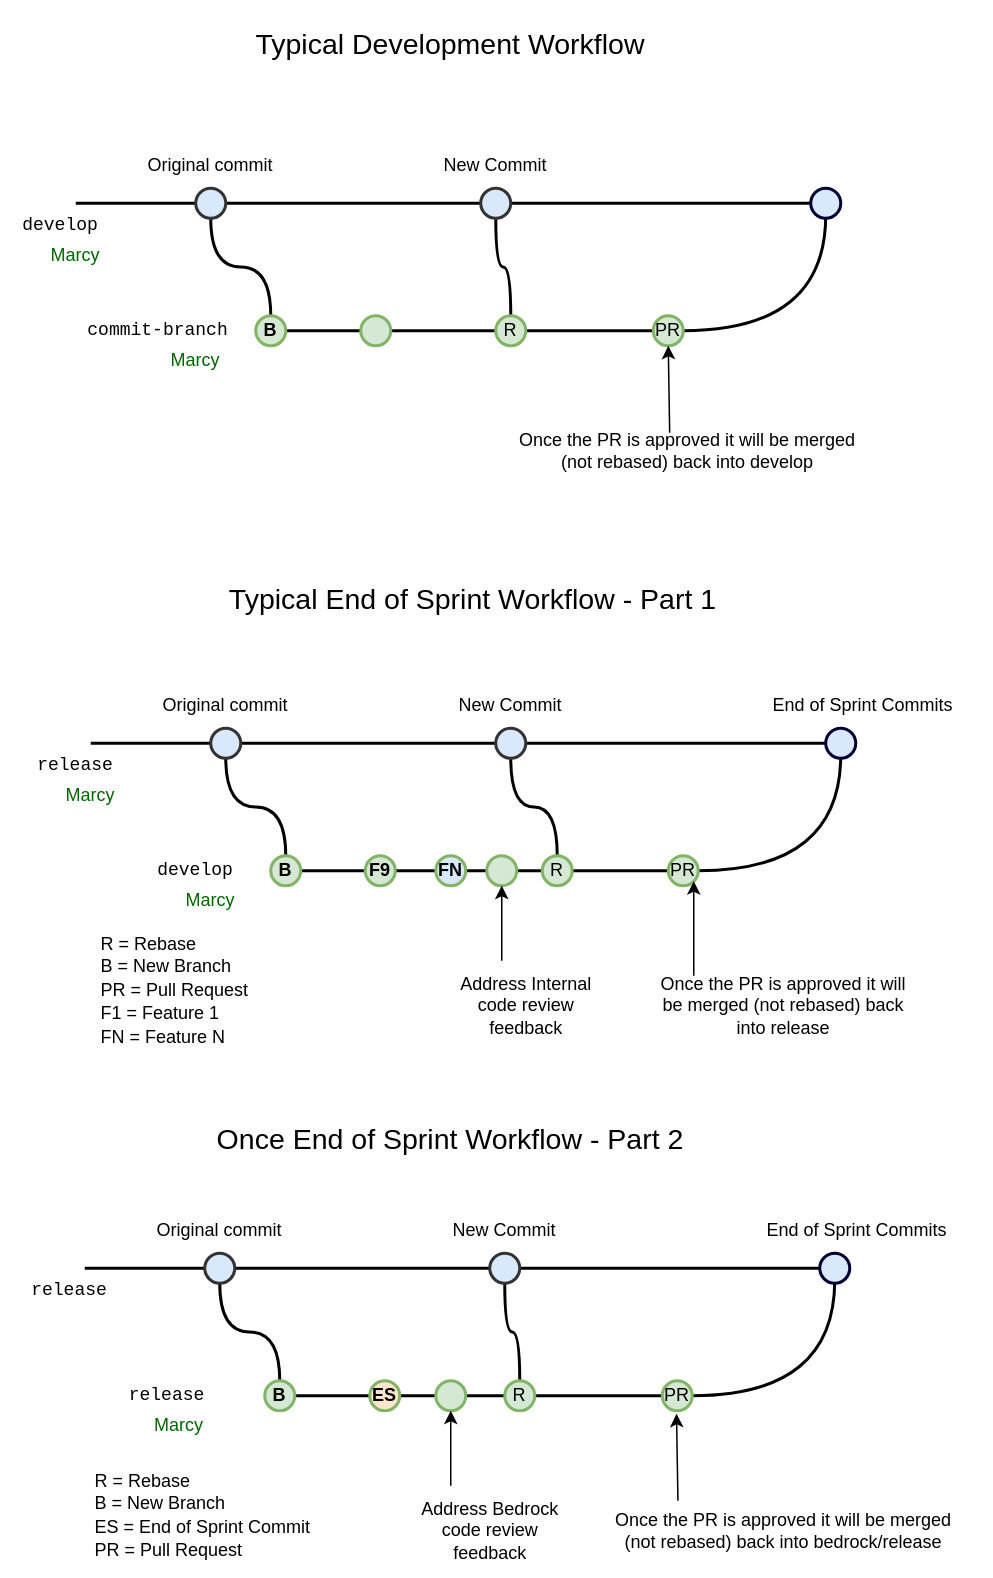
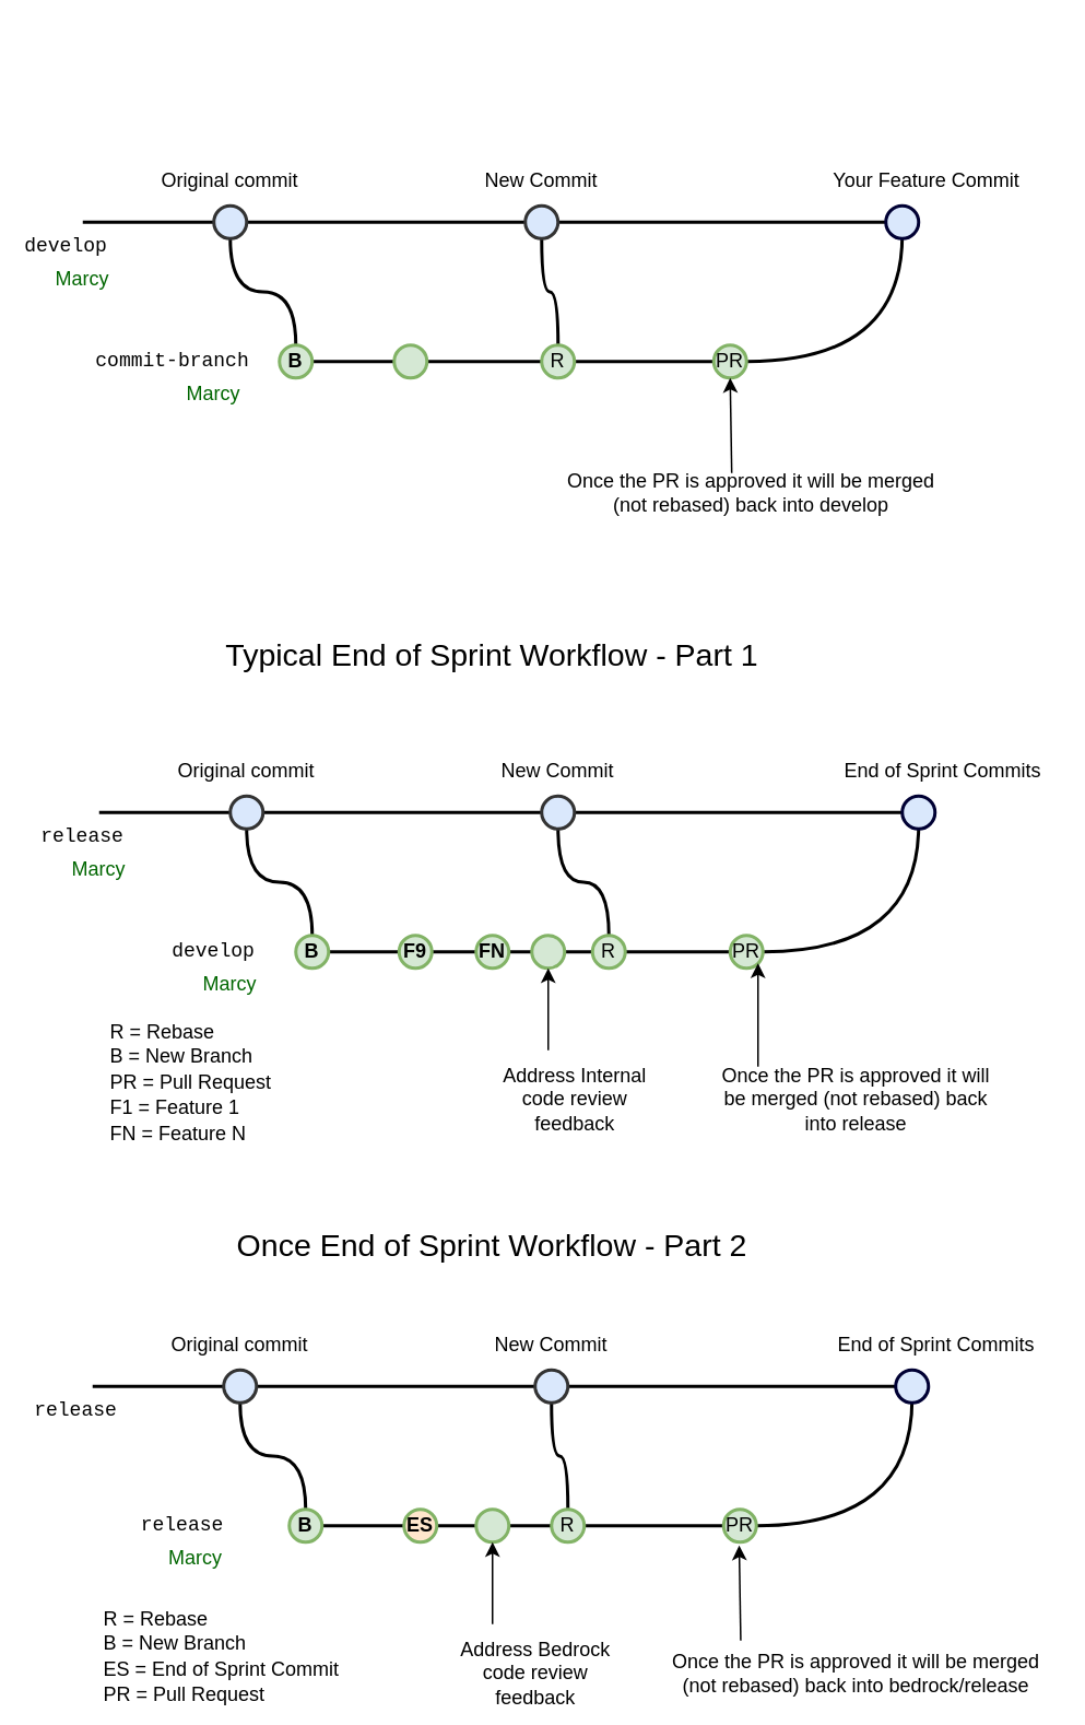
- <mxCell id="22" value="Typical Development Workflow" style="text;html=1;strokeColor=none;fillColor=none;align=center;verticalAlign=middle;whiteSpace=wrap;rounded=0;fontSize=19;" vertex="1" parent="1"><mxGeometry x="60" y="20" width="480" height="20" as="geometry" /></mxCell>
+ <mxCell id="17" value="Your Feature Commit" style="text;html=1;strokeColor=none;fillColor=none;align=center;verticalAlign=middle;whiteSpace=wrap;rounded=0;" vertex="1" parent="1"><mxGeometry x="500" y="100" width="130" height="20" as="geometry" /></mxCell>
- <mxCell id="23" value="Typical End of Sprint Workflow - Part 1" style="text;html=1;strokeColor=none;fillColor=none;align=center;verticalAlign=middle;whiteSpace=wrap;rounded=0;fontSize=19;" vertex="1" parent="1"><mxGeometry x="75" y="390" width="480" height="20" as="geometry" /></mxCell>
+ <mxCell id="23" value="Typical End of Sprint Workflow - Part 1" style="text;html=1;strokeColor=none;fillColor=none;align=center;verticalAlign=middle;whiteSpace=wrap;rounded=0;fontSize=19;" vertex="1" parent="1"><mxGeometry x="60" y="390" width="480" height="20" as="geometry" /></mxCell>
- <mxCell id="45" value="FN" style="ellipse;whiteSpace=wrap;html=1;aspect=fixed;fontStyle=1;fillColor=#dae8fc;strokeWidth=2;strokeColor=#82b366;" vertex="1" parent="1"><mxGeometry x="290" y="570" width="20" height="20" as="geometry" /></mxCell>
+ <mxCell id="45" value="FN" style="ellipse;whiteSpace=wrap;html=1;aspect=fixed;fontStyle=1;fillColor=#d5e8d4;strokeWidth=2;strokeColor=#82b366;" vertex="1" parent="1"><mxGeometry x="290" y="570" width="20" height="20" as="geometry" /></mxCell>
